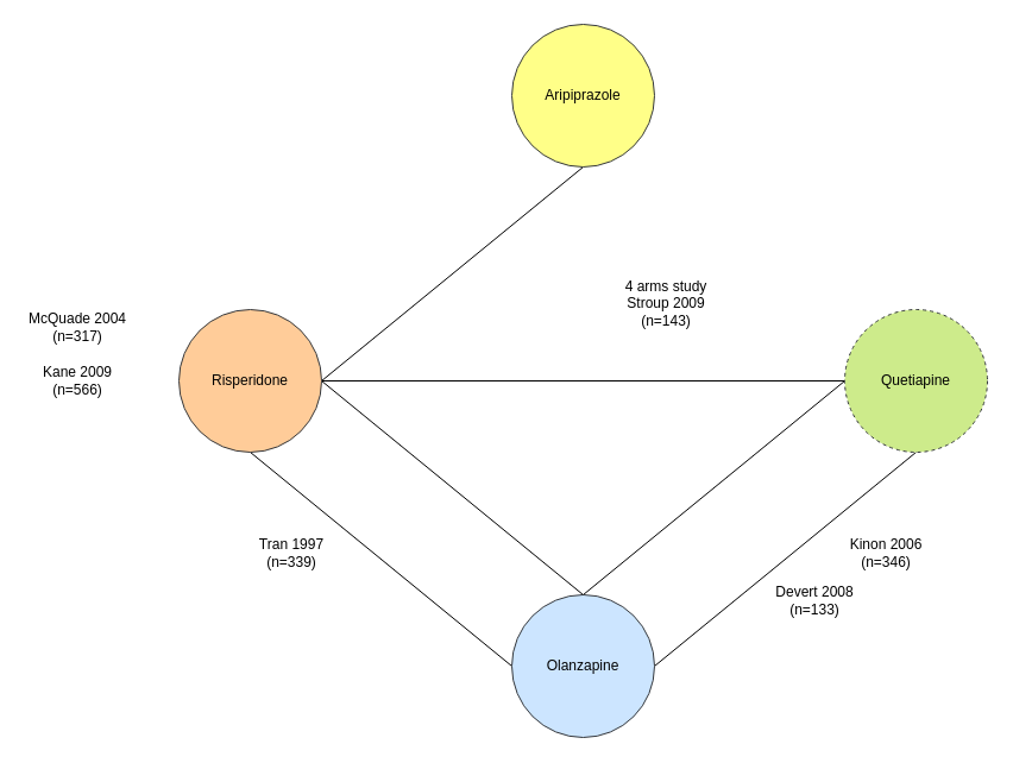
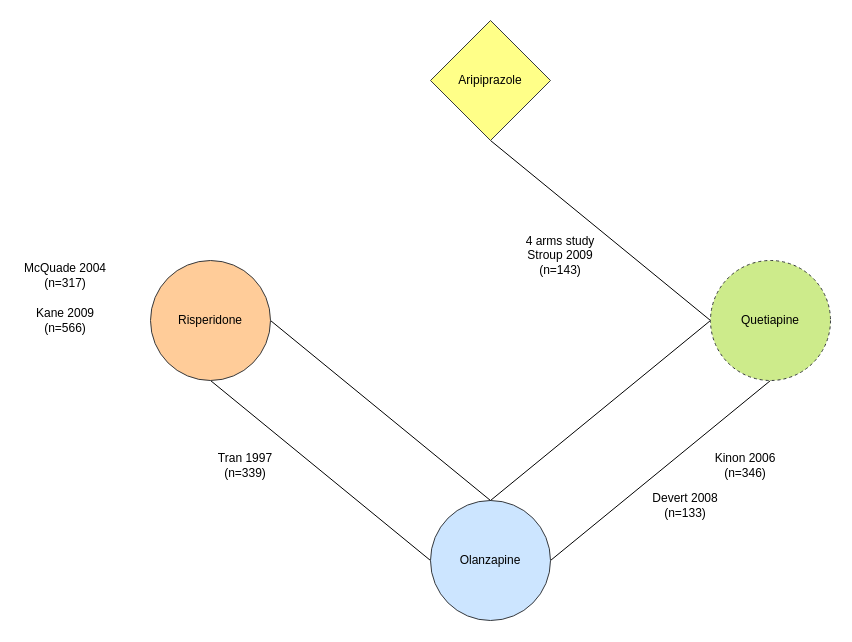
- <mxCell id="11" value="Aripiprazole" style="ellipse;whiteSpace=wrap;html=1;aspect=fixed;fillColor=#ffff88;strokeColor=#36393d;" vertex="1" parent="1"><mxGeometry x="430" width="120" height="120" as="geometry" y="20" /></mxCell>
+ <mxCell id="11" value="Aripiprazole" style="rhombus;whiteSpace=wrap;html=1;aspect=fixed;fillColor=#ffff88;strokeColor=#36393d;" vertex="1" parent="1"><mxGeometry x="430" width="120" height="120" as="geometry" y="20" /></mxCell>
- <mxCell id="8" style="edgeStyle=none;rounded=0;orthogonalLoop=1;jettySize=auto;html=1;exitX=1;exitY=0.5;exitDx=0;exitDy=0;entryX=0.5;entryY=1;entryDx=0;entryDy=0;endArrow=none;endFill=0;" edge="1" parent="1" source="10" target="11"><mxGeometry relative="1" as="geometry" /></mxCell>
- <mxCell id="6" style="edgeStyle=none;rounded=0;orthogonalLoop=1;jettySize=auto;html=1;endArrow=none;endFill=0;exitX=0;exitY=0.5;exitDx=0;exitDy=0;" edge="1" parent="1" source="7" target="10"><mxGeometry relative="1" as="geometry"><mxPoint x="730" y="270" as="sourcePoint" /></mxGeometry></mxCell>
+ <mxCell id="6" style="edgeStyle=none;rounded=0;orthogonalLoop=1;jettySize=auto;html=1;entryX=0.5;entryY=1;entryDx=0;entryDy=0;endArrow=none;endFill=0;exitX=0;exitY=0.5;exitDx=0;exitDy=0;" edge="1" parent="1" source="7" target="11"><mxGeometry relative="1" as="geometry"><mxPoint x="730" y="270" as="sourcePoint" /></mxGeometry></mxCell>
